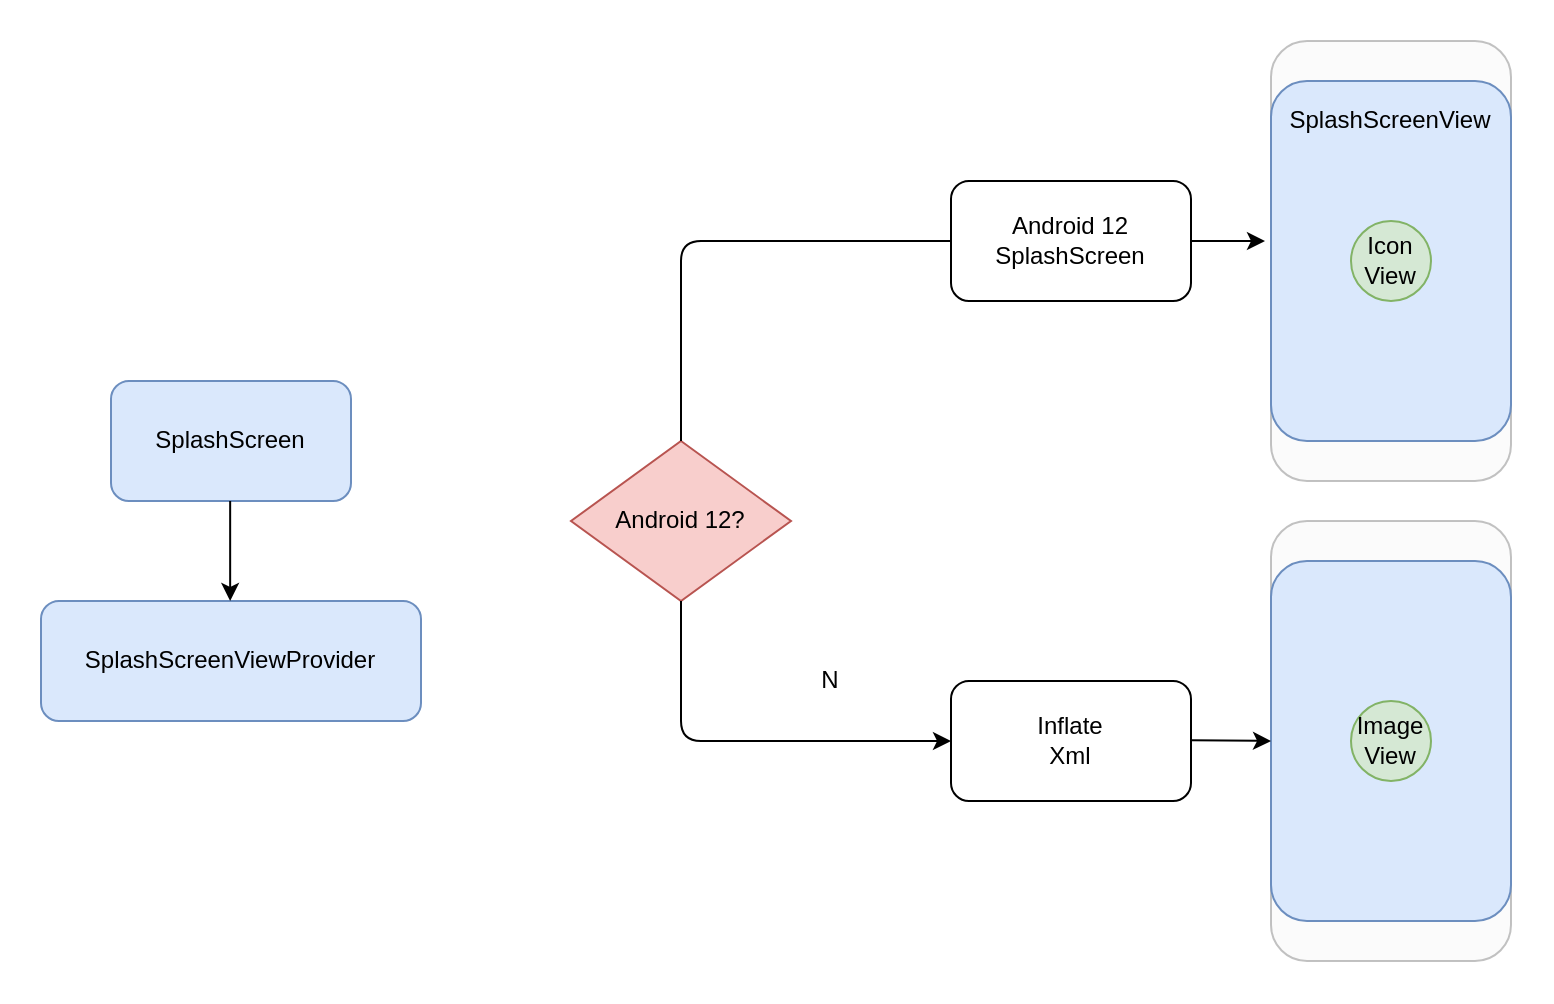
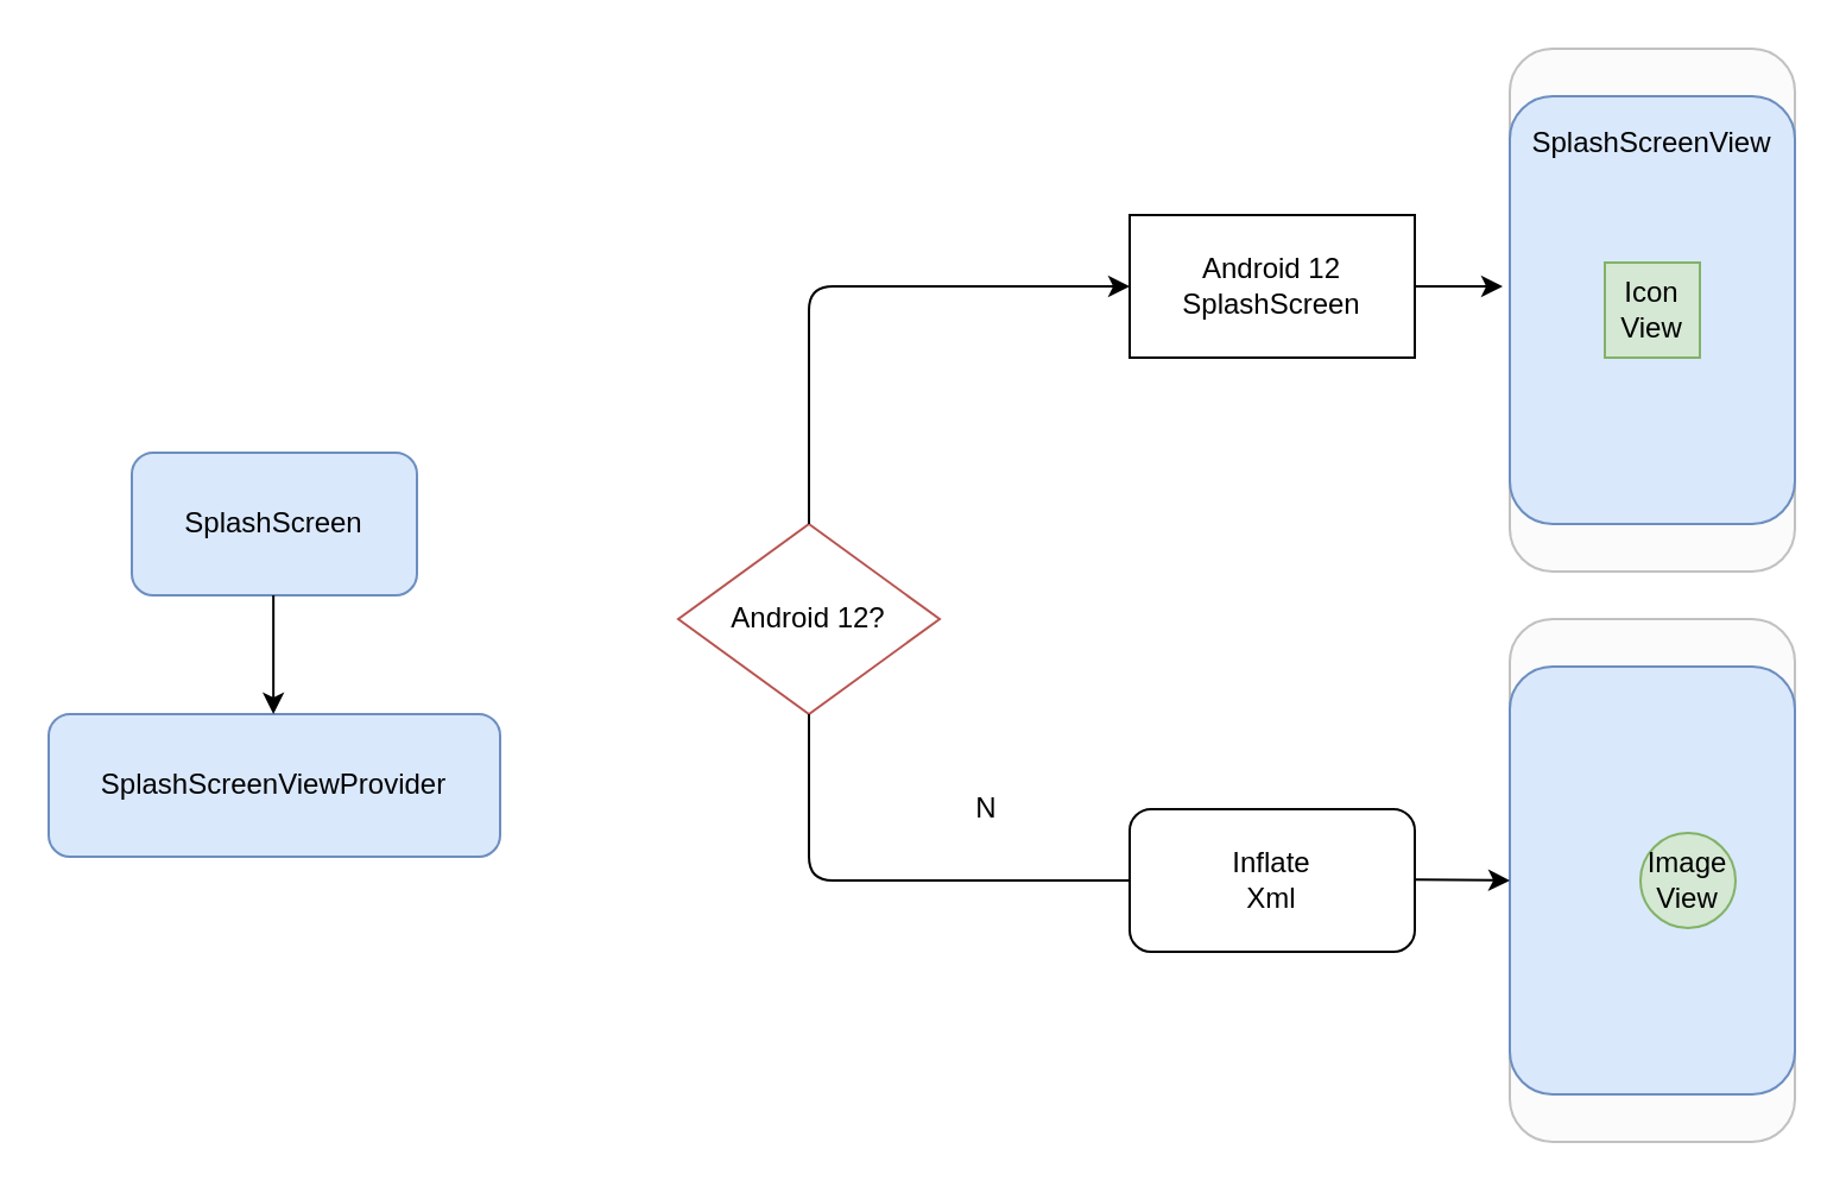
- <mxCell id="13" value="" style="endArrow=none;html=1;entryX=0;entryY=0.5;entryDx=0;entryDy=0;exitX=0.5;exitY=0;exitDx=0;exitDy=0;" edge="1" parent="1" source="12" target="11"><mxGeometry width="50" height="50" relative="1" as="geometry"><mxPoint x="285" y="140" as="sourcePoint" /><mxPoint x="335" y="90" as="targetPoint" /><Array as="points"><mxPoint x="340" y="120" /></Array></mxGeometry></mxCell>
+ <mxCell id="13" value="" style="endArrow=classic;html=1;entryX=0;entryY=0.5;entryDx=0;entryDy=0;exitX=0.5;exitY=0;exitDx=0;exitDy=0;" edge="1" parent="1" source="12" target="11"><mxGeometry width="50" height="50" relative="1" as="geometry"><mxPoint x="285" y="140" as="sourcePoint" /><mxPoint x="335" y="90" as="targetPoint" /><Array as="points"><mxPoint x="340" y="120" /></Array></mxGeometry></mxCell>
- <mxCell id="11" value="Android 12&lt;br&gt;SplashScreen" style="rounded=1;whiteSpace=wrap;html=1;" vertex="1" parent="1"><mxGeometry x="475" y="90" width="120" height="60" as="geometry" /></mxCell>
+ <mxCell id="11" value="Android 12&lt;br&gt;SplashScreen" style="whiteSpace=wrap;html=1;rounded=0;" vertex="1" parent="1"><mxGeometry x="475" y="90" width="120" height="60" as="geometry" /></mxCell>
- <mxCell id="9" value="Icon&lt;br&gt;View" style="ellipse;whiteSpace=wrap;html=1;aspect=fixed;fillColor=#d5e8d4;strokeColor=#82b366;" vertex="1" parent="1"><mxGeometry x="675" y="110" width="40" height="40" as="geometry" /></mxCell>
+ <mxCell id="9" value="Icon&lt;br&gt;View" style="whiteSpace=wrap;html=1;aspect=fixed;fillColor=#d5e8d4;strokeColor=#82b366;rounded=0;" vertex="1" parent="1"><mxGeometry x="675" y="110" width="40" height="40" as="geometry" /></mxCell>
- <mxCell id="12" value="Android 12?" style="rhombus;whiteSpace=wrap;html=1;fillColor=#f8cecc;strokeColor=#b85450;" vertex="1" parent="1"><mxGeometry x="285" y="220" width="110" height="80" as="geometry" /></mxCell>
+ <mxCell id="12" value="Android 12?" style="rhombus;whiteSpace=wrap;html=1;fillColor=#ffffff;strokeColor=#b85450;" vertex="1" parent="1"><mxGeometry x="285" y="220" width="110" height="80" as="geometry" /></mxCell>
- <mxCell id="14" value="" style="endArrow=classic;html=1;exitX=0.5;exitY=1;exitDx=0;exitDy=0;entryX=0;entryY=0.5;entryDx=0;entryDy=0;" edge="1" parent="1" source="12" target="17"><mxGeometry width="50" height="50" relative="1" as="geometry"><mxPoint x="335" y="350" as="sourcePoint" /><mxPoint x="635" y="300" as="targetPoint" /><Array as="points"><mxPoint x="340" y="370" /><mxPoint x="395" y="370" /></Array></mxGeometry></mxCell>
+ <mxCell id="14" value="" style="endArrow=none;html=1;exitX=0.5;exitY=1;exitDx=0;exitDy=0;entryX=0;entryY=0.5;entryDx=0;entryDy=0;" edge="1" parent="1" source="12" target="17"><mxGeometry width="50" height="50" relative="1" as="geometry"><mxPoint x="335" y="350" as="sourcePoint" /><mxPoint x="635" y="300" as="targetPoint" /><Array as="points"><mxPoint x="340" y="370" /><mxPoint x="395" y="370" /></Array></mxGeometry></mxCell>
- <mxCell id="10" value="Image&lt;br&gt;View" style="ellipse;whiteSpace=wrap;html=1;aspect=fixed;fillColor=#d5e8d4;strokeColor=#82b366;" vertex="1" parent="1"><mxGeometry x="675" y="350" width="40" height="40" as="geometry" /></mxCell>
+ <mxCell id="10" value="Image&lt;br&gt;View" style="ellipse;whiteSpace=wrap;html=1;aspect=fixed;fillColor=#d5e8d4;strokeColor=#82b366;" vertex="1" parent="1"><mxGeometry x="690" y="350" width="40" height="40" as="geometry" /></mxCell>
